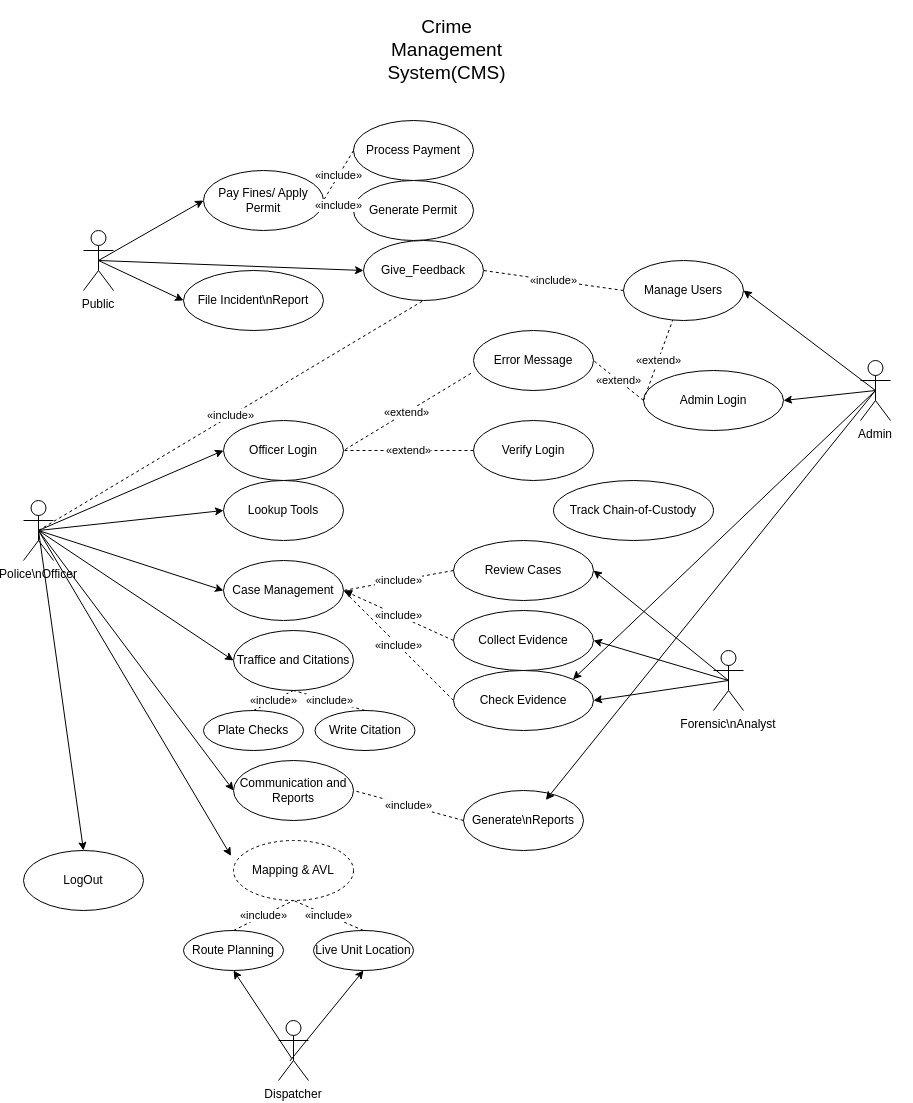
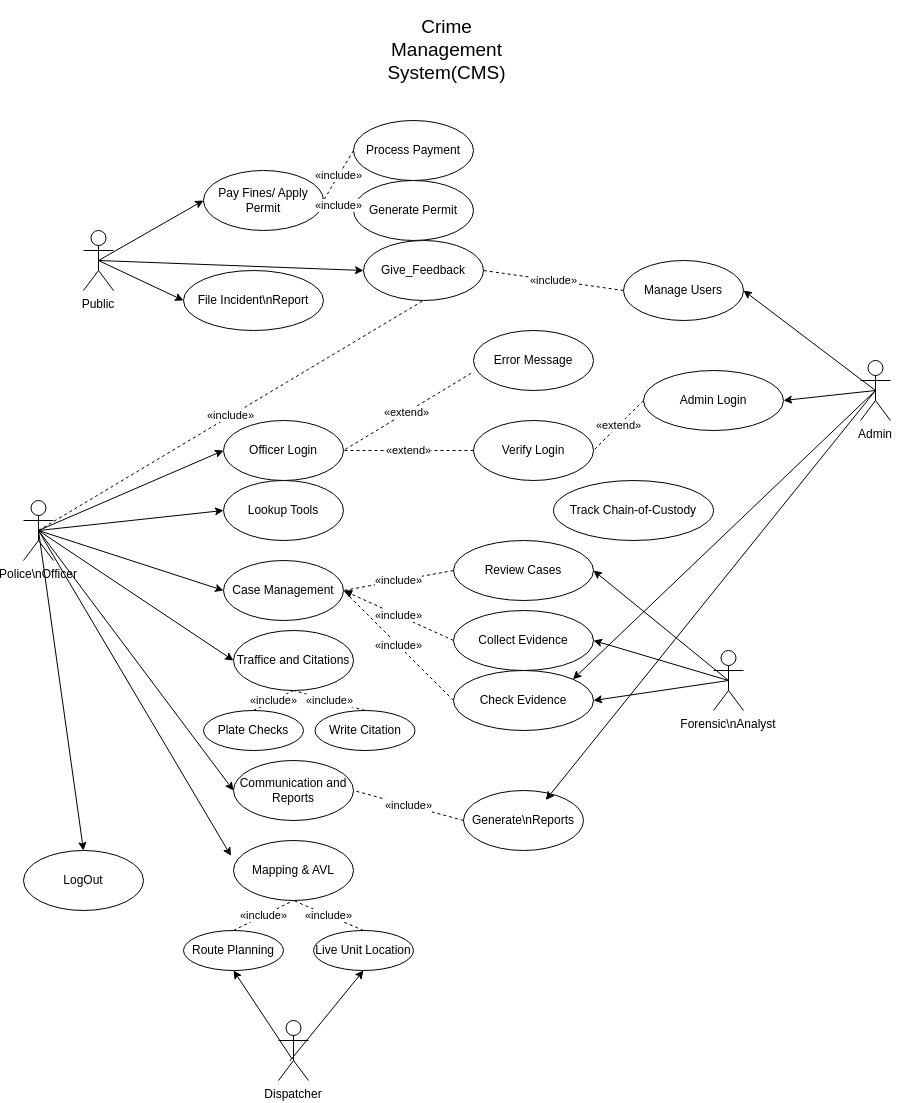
- <mxCell id="43" value="«extend»" style="dashed=1;html=1;endArrow=none;exitX=0;exitY=0.5;exitDx=0;exitDy=0;" parent="1" source="41" target="59" edge="1"><mxGeometry relative="1" as="geometry"><mxPoint x="480" y="530" as="sourcePoint" /><mxPoint x="360" y="590" as="targetPoint" /></mxGeometry></mxCell>
+ <mxCell id="43" value="«extend»" style="dashed=1;html=1;endArrow=none;entryX=1;entryY=0.5;entryDx=0;entryDy=0;exitX=0;exitY=0.5;exitDx=0;exitDy=0;" parent="1" source="41" target="26" edge="1"><mxGeometry relative="1" as="geometry"><mxPoint x="480" y="530" as="sourcePoint" /><mxPoint x="360" y="590" as="targetPoint" /></mxGeometry></mxCell>
- <mxCell id="44" value="«extend»" style="dashed=1;html=1;endArrow=none;entryX=1;entryY=0.5;entryDx=0;entryDy=0;exitX=0;exitY=0.5;exitDx=0;exitDy=0;" parent="1" source="41" target="25" edge="1"><mxGeometry relative="1" as="geometry"><mxPoint x="610" y="410" as="sourcePoint" /><mxPoint x="550" y="450" as="targetPoint" /></mxGeometry></mxCell>
- <mxCell id="29" value="Mapping &amp;amp; AVL" style="ellipse;whiteSpace=wrap;html=1;dashed=1;" parent="1" vertex="1"><mxGeometry x="230" y="840" width="120" height="60" as="geometry" /></mxCell>
+ <mxCell id="29" value="Mapping &amp;amp; AVL" style="ellipse;whiteSpace=wrap;html=1;" parent="1" vertex="1"><mxGeometry x="230" y="840" width="120" height="60" as="geometry" /></mxCell>
